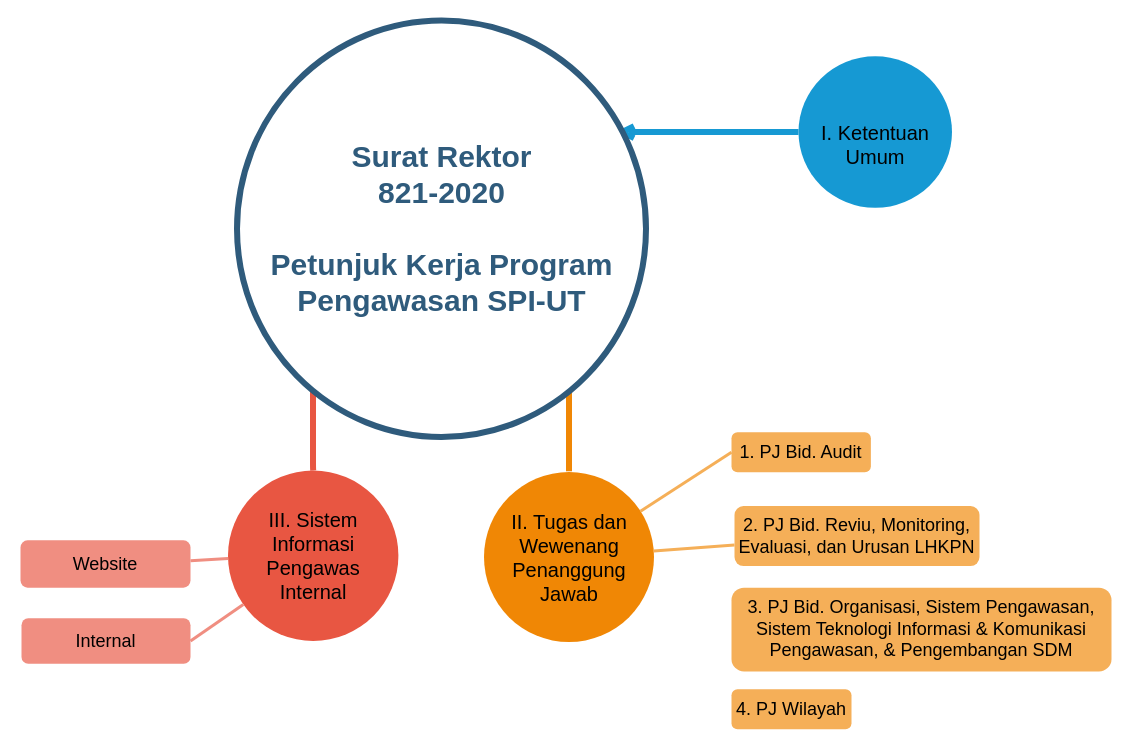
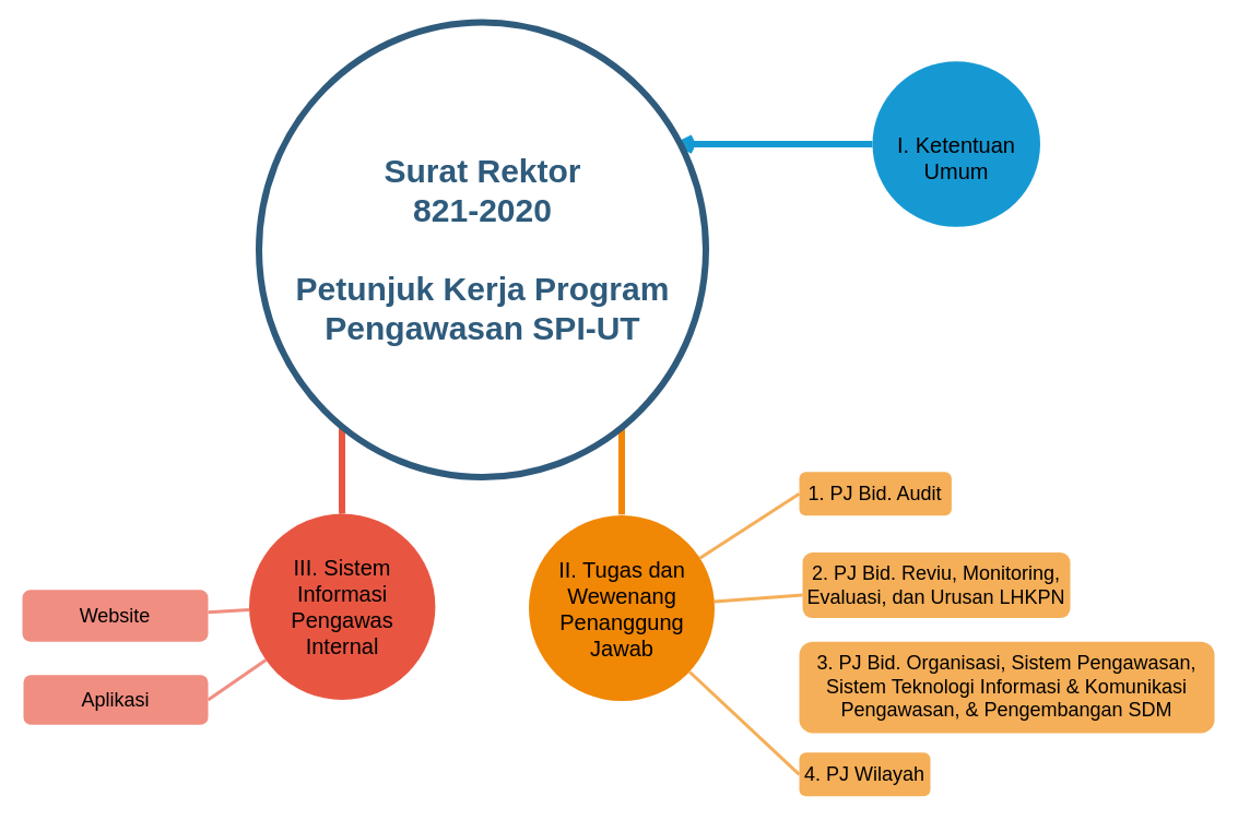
- <mxCell id="14" value="Internal" style="rounded=1;fillColor=#f08e81;strokeColor=none;strokeWidth=3;shadow=0;html=1;fontColor=#000000;whiteSpace=wrap;fontSize=18;" parent="1" vertex="1"><mxGeometry x="21" y="617.84" width="169" height="45.35" as="geometry" /></mxCell>
+ <mxCell id="14" value="Aplikasi" style="rounded=1;fillColor=#f08e81;strokeColor=none;strokeWidth=3;shadow=0;html=1;fontColor=#000000;whiteSpace=wrap;fontSize=18;" parent="1" vertex="1"><mxGeometry x="21" y="617.84" width="169" height="45.35" as="geometry" /></mxCell>
+ <mxCell id="8" value="" style="endArrow=none;strokeWidth=3;strokeColor=#F5AF58;html=1;entryX=0;entryY=0.5;entryDx=0;entryDy=0;" parent="1" source="2" target="17" edge="1"><mxGeometry x="-3442" y="-219.66" width="100" height="100" as="geometry"><mxPoint x="1209" y="677.34" as="sourcePoint" /><mxPoint x="726.12" y="1497.84" as="targetPoint" /></mxGeometry></mxCell>
